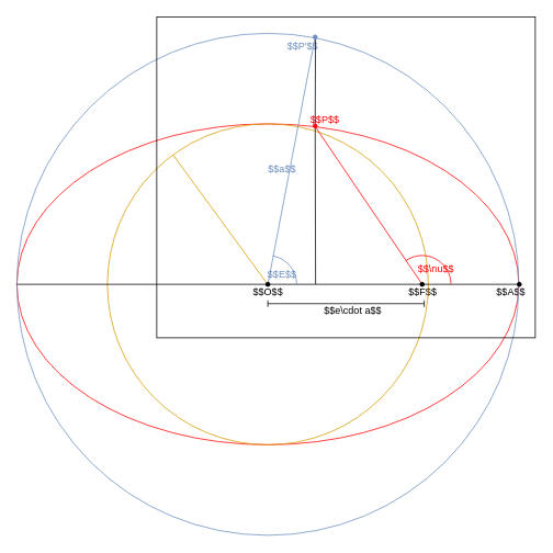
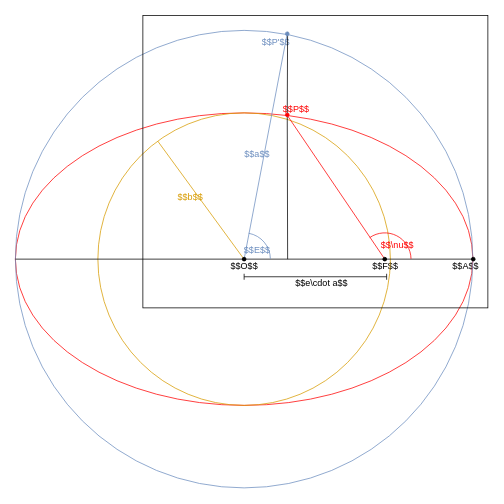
+ <mxCell id="8" value="&lt;font color=&quot;#d79b00&quot;&gt;$$b$$&lt;/font&gt;" style="text;html=1;align=center;verticalAlign=middle;resizable=0;points=[];autosize=1;strokeColor=none;fillColor=none;" vertex="1" parent="1"><mxGeometry x="223" y="247" width="60" height="30" as="geometry" /></mxCell>
